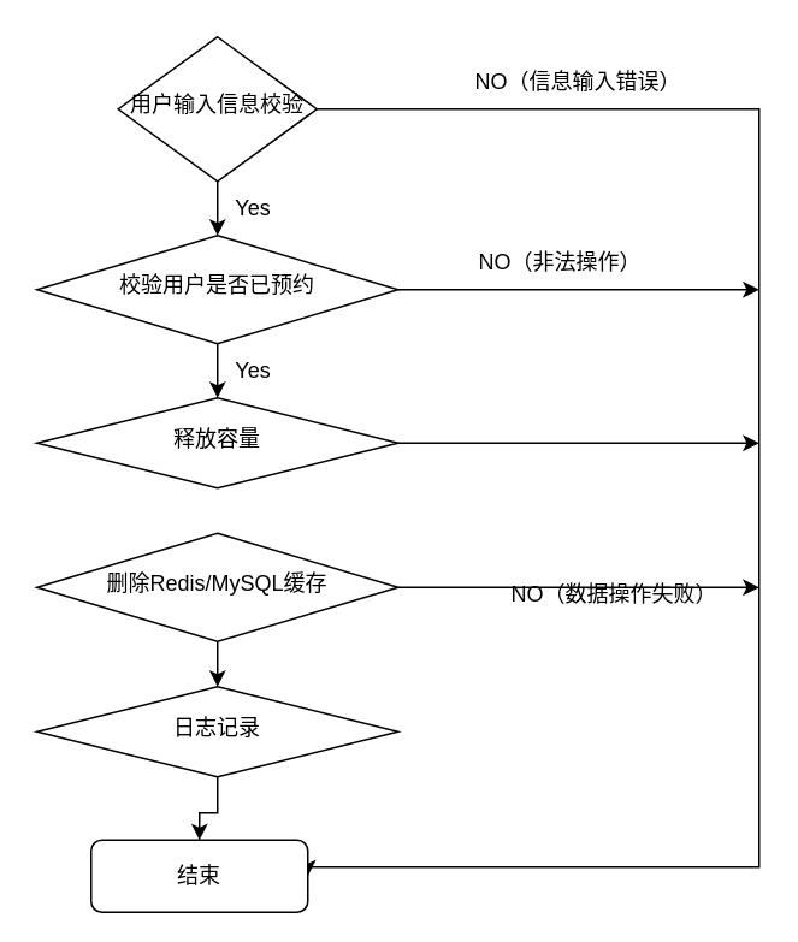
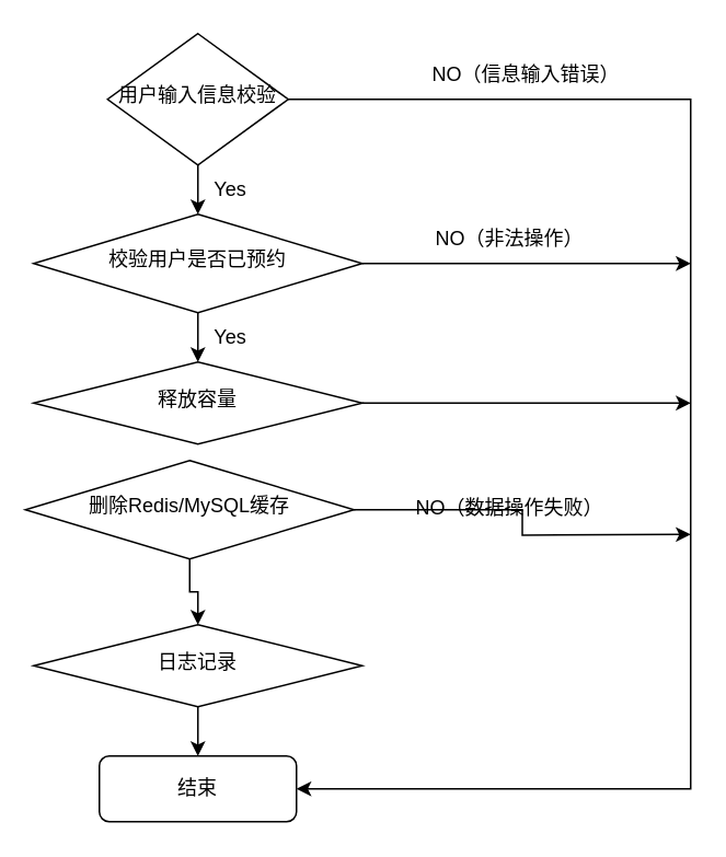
- <mxCell id="20" value="删除Redis/MySQL缓存" style="rhombus;whiteSpace=wrap;html=1;shadow=0;fontFamily=Helvetica;fontSize=12;align=center;strokeWidth=1;spacing=6;spacingTop=-4;" vertex="1" parent="1"><mxGeometry x="20" y="295" width="200" height="60" as="geometry" /></mxCell>
+ <mxCell id="20" value="删除Redis/MySQL缓存" style="rhombus;whiteSpace=wrap;html=1;shadow=0;fontFamily=Helvetica;fontSize=12;align=center;strokeWidth=1;spacing=6;spacingTop=-4;" vertex="1" parent="1"><mxGeometry x="15" y="280" width="200" height="60" as="geometry" /></mxCell>
- <mxCell id="14" value="NO（数据操作失败）" style="text;html=1;strokeColor=none;fillColor=none;align=center;verticalAlign=middle;whiteSpace=wrap;rounded=0;" vertex="1" parent="1"><mxGeometry x="260" y="313.5" width="160" height="30" as="geometry" /></mxCell>
+ <mxCell id="14" value="NO（数据操作失败）" style="text;html=1;strokeColor=none;fillColor=none;align=center;verticalAlign=middle;whiteSpace=wrap;rounded=0;" vertex="1" parent="1"><mxGeometry x="230" y="293.5" width="160" height="30" as="geometry" /></mxCell>
- <mxCell id="6" value="结束" style="rounded=1;whiteSpace=wrap;html=1;fontSize=12;glass=0;strokeWidth=1;shadow=0;" vertex="1" parent="1"><mxGeometry x="50" y="465" width="120" height="40" as="geometry" /></mxCell>
+ <mxCell id="6" value="结束" style="rounded=1;whiteSpace=wrap;html=1;fontSize=12;glass=0;strokeWidth=1;shadow=0;" vertex="1" parent="1"><mxGeometry x="60" y="460" width="120" height="40" as="geometry" /></mxCell>
